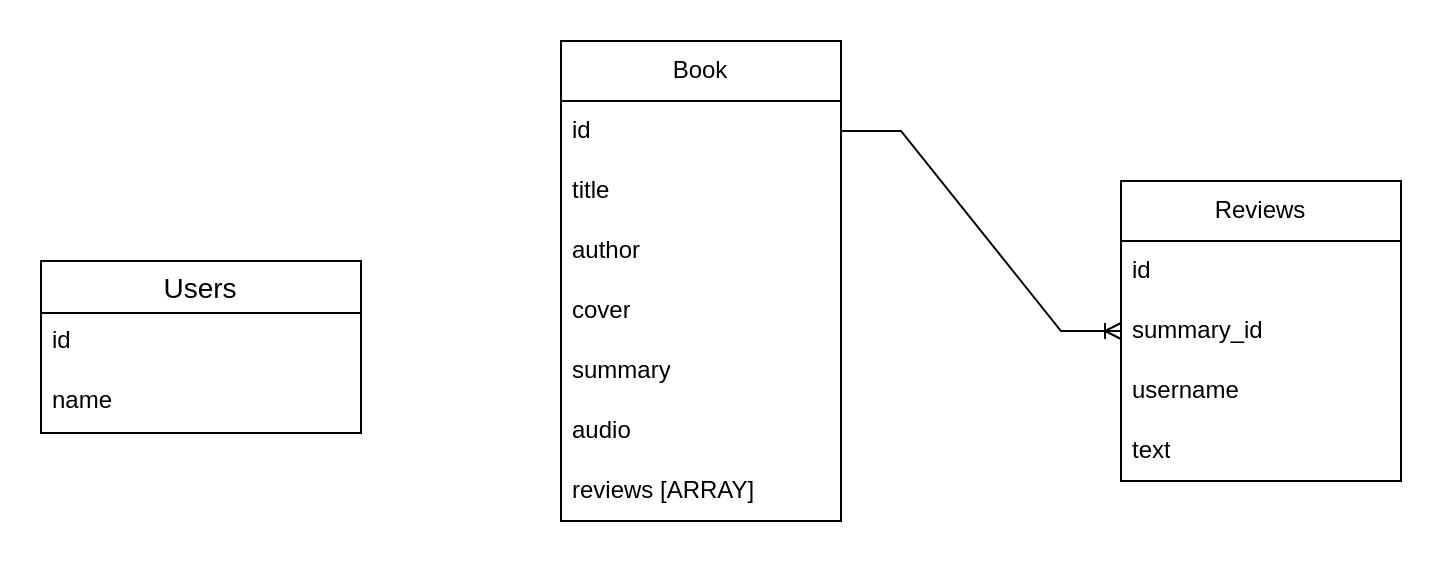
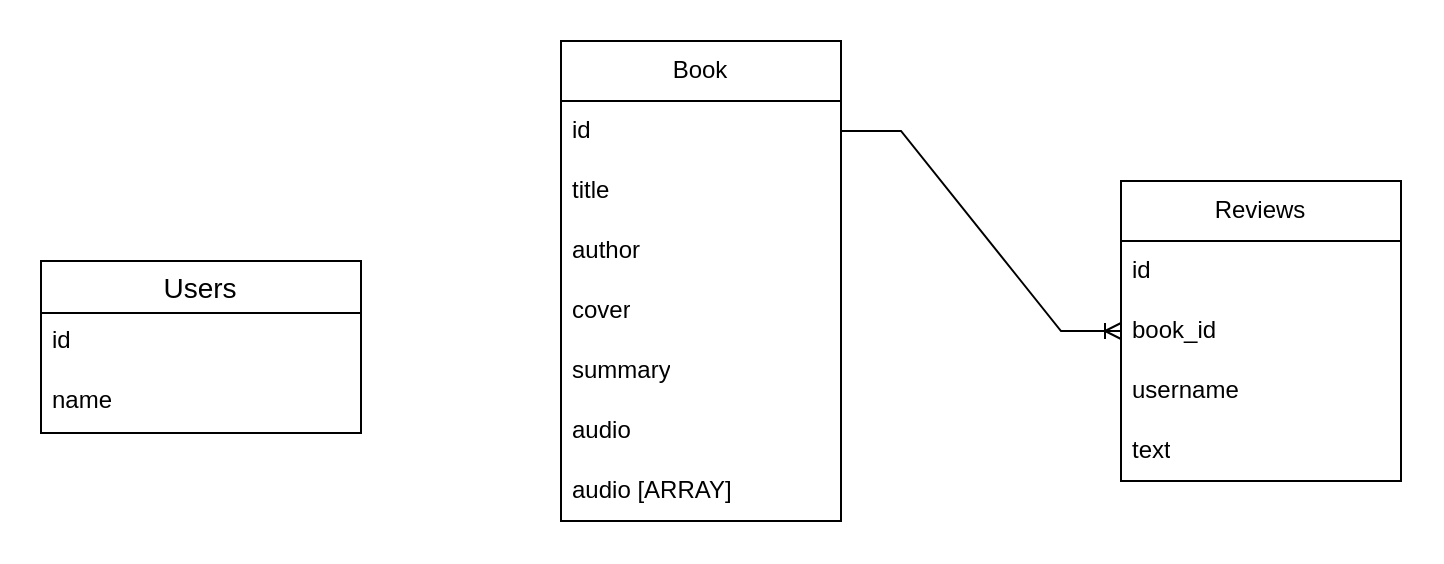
- <mxCell id="12" value="summary_id" style="text;strokeColor=none;fillColor=none;align=left;verticalAlign=middle;spacingLeft=4;spacingRight=4;overflow=hidden;points=[[0,0.5],[1,0.5]];portConstraint=eastwest;rotatable=0;whiteSpace=wrap;html=1;" vertex="1" parent="10"><mxGeometry y="60" width="140" height="30" as="geometry" /></mxCell>
+ <mxCell id="12" value="book_id" style="text;strokeColor=none;fillColor=none;align=left;verticalAlign=middle;spacingLeft=4;spacingRight=4;overflow=hidden;points=[[0,0.5],[1,0.5]];portConstraint=eastwest;rotatable=0;whiteSpace=wrap;html=1;" vertex="1" parent="10"><mxGeometry y="60" width="140" height="30" as="geometry" /></mxCell>
- <mxCell id="9" value="reviews [ARRAY]" style="text;strokeColor=none;fillColor=none;align=left;verticalAlign=middle;spacingLeft=4;spacingRight=4;overflow=hidden;points=[[0,0.5],[1,0.5]];portConstraint=eastwest;rotatable=0;whiteSpace=wrap;html=1;" vertex="1" parent="2"><mxGeometry y="210" width="140" height="30" as="geometry" /></mxCell>
+ <mxCell id="9" value="audio [ARRAY]" style="text;strokeColor=none;fillColor=none;align=left;verticalAlign=middle;spacingLeft=4;spacingRight=4;overflow=hidden;points=[[0,0.5],[1,0.5]];portConstraint=eastwest;rotatable=0;whiteSpace=wrap;html=1;" vertex="1" parent="2"><mxGeometry y="210" width="140" height="30" as="geometry" /></mxCell>
